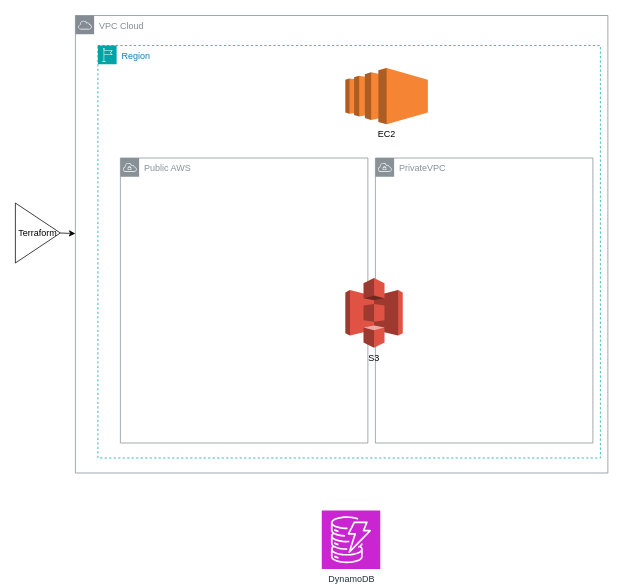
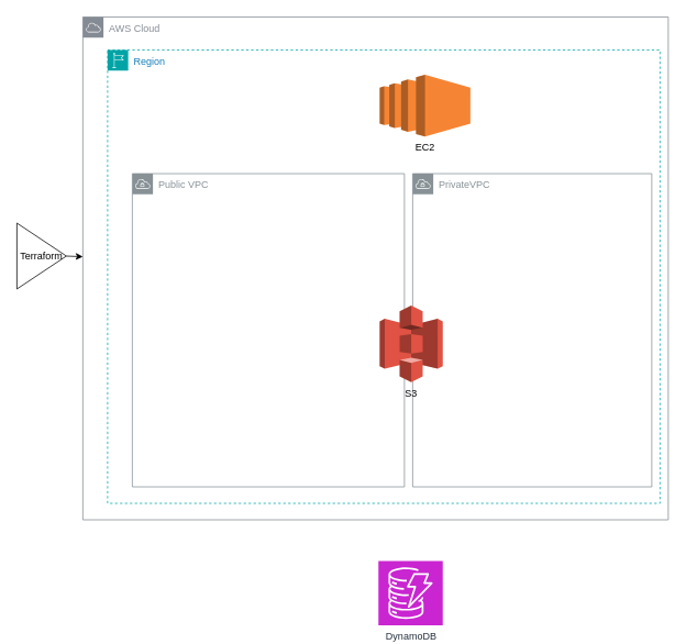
- <mxCell id="2" value="VPC Cloud" style="sketch=0;outlineConnect=0;gradientColor=none;html=1;whiteSpace=wrap;fontSize=12;fontStyle=0;shape=mxgraph.aws4.group;grIcon=mxgraph.aws4.group_aws_cloud;strokeColor=#858B94;fillColor=none;verticalAlign=top;align=left;spacingLeft=30;fontColor=#858B94;dashed=0;" vertex="1" parent="1"><mxGeometry x="100" y="20" width="710" height="610" as="geometry" /></mxCell>
+ <mxCell id="2" value="AWS Cloud" style="sketch=0;outlineConnect=0;gradientColor=none;html=1;whiteSpace=wrap;fontSize=12;fontStyle=0;shape=mxgraph.aws4.group;grIcon=mxgraph.aws4.group_aws_cloud;strokeColor=#858B94;fillColor=none;verticalAlign=top;align=left;spacingLeft=30;fontColor=#858B94;dashed=0;" vertex="1" parent="1"><mxGeometry x="100" y="20" width="710" height="610" as="geometry" /></mxCell>
- <mxCell id="4" value="Public AWS" style="sketch=0;outlineConnect=0;gradientColor=none;html=1;whiteSpace=wrap;fontSize=12;fontStyle=0;shape=mxgraph.aws4.group;grIcon=mxgraph.aws4.group_vpc;strokeColor=#879196;fillColor=none;verticalAlign=top;align=left;spacingLeft=30;fontColor=#879196;dashed=0;" vertex="1" parent="1"><mxGeometry x="160" y="210" width="330" height="380" as="geometry" /></mxCell>
+ <mxCell id="4" value="Public VPC" style="sketch=0;outlineConnect=0;gradientColor=none;html=1;whiteSpace=wrap;fontSize=12;fontStyle=0;shape=mxgraph.aws4.group;grIcon=mxgraph.aws4.group_vpc;strokeColor=#879196;fillColor=none;verticalAlign=top;align=left;spacingLeft=30;fontColor=#879196;dashed=0;" vertex="1" parent="1"><mxGeometry x="160" y="210" width="330" height="380" as="geometry" /></mxCell>
- <mxCell id="8" value="DynamoDB" style="sketch=0;points=[[0,0,0],[0.25,0,0],[0.5,0,0],[0.75,0,0],[1,0,0],[0,1,0],[0.25,1,0],[0.5,1,0],[0.75,1,0],[1,1,0],[0,0.25,0],[0,0.5,0],[0,0.75,0],[1,0.25,0],[1,0.5,0],[1,0.75,0]];outlineConnect=0;fontColor=#232F3E;fillColor=#C925D1;strokeColor=#ffffff;dashed=0;verticalLabelPosition=bottom;verticalAlign=top;align=center;html=1;fontSize=12;fontStyle=0;aspect=fixed;shape=mxgraph.aws4.resourceIcon;resIcon=mxgraph.aws4.dynamodb;" vertex="1" parent="1"><mxGeometry x="428.5" y="680" width="78" height="78" as="geometry" /></mxCell>
+ <mxCell id="8" value="DynamoDB" style="sketch=0;points=[[0,0,0],[0.25,0,0],[0.5,0,0],[0.75,0,0],[1,0,0],[0,1,0],[0.25,1,0],[0.5,1,0],[0.75,1,0],[1,1,0],[0,0.25,0],[0,0.5,0],[0,0.75,0],[1,0.25,0],[1,0.5,0],[1,0.75,0]];outlineConnect=0;fontColor=#232F3E;fillColor=#C925D1;strokeColor=#ffffff;dashed=0;verticalLabelPosition=bottom;verticalAlign=top;align=center;html=1;fontSize=12;fontStyle=0;aspect=fixed;shape=mxgraph.aws4.resourceIcon;resIcon=mxgraph.aws4.dynamodb;" vertex="1" parent="1"><mxGeometry x="458.5" y="680" width="78" height="78" as="geometry" /></mxCell>
